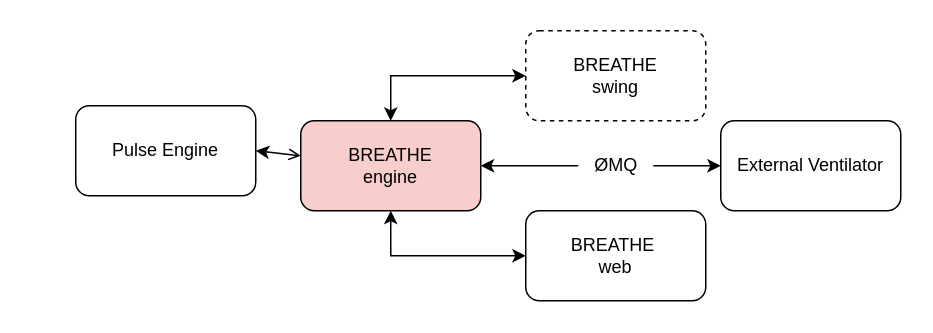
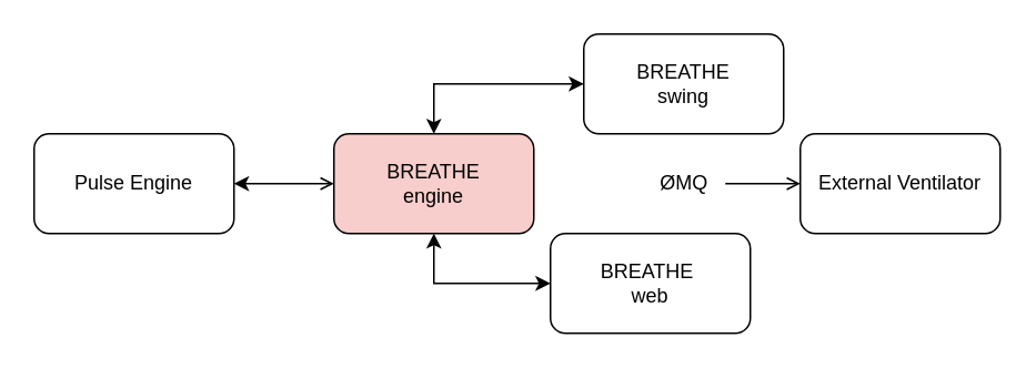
- <mxCell id="4" value="BREATHE&lt;br&gt;swing" style="rounded=1;whiteSpace=wrap;html=1;dashed=1;" vertex="1" parent="1"><mxGeometry x="350" y="20" width="120" height="60" as="geometry" /></mxCell>
+ <mxCell id="4" value="BREATHE&lt;br&gt;swing" style="rounded=1;whiteSpace=wrap;html=1;" vertex="1" parent="1"><mxGeometry x="350" y="20" width="120" height="60" as="geometry" /></mxCell>
- <mxCell id="2" value="Pulse Engine" style="rounded=1;whiteSpace=wrap;html=1;" vertex="1" parent="1"><mxGeometry x="50" y="70" width="120" height="60" as="geometry" /></mxCell>
+ <mxCell id="2" value="Pulse Engine" style="rounded=1;whiteSpace=wrap;html=1;" vertex="1" parent="1"><mxGeometry x="20" y="80" width="120" height="60" as="geometry" /></mxCell>
- <mxCell id="11" value="" style="endArrow=none;startArrow=classic;html=1;rounded=0;exitX=1;exitY=0.5;exitDx=0;exitDy=0;entryX=0;entryY=0.5;entryDx=0;entryDy=0;" edge="1" parent="1" source="3" target="12"><mxGeometry width="50" height="50" relative="1" as="geometry"><mxPoint x="320" y="110" as="sourcePoint" /><mxPoint x="480" y="110" as="targetPoint" /></mxGeometry></mxCell>
- <mxCell id="9" value="" style="endArrow=classic;startArrow=none;html=1;rounded=0;exitX=1;exitY=0.5;exitDx=0;exitDy=0;entryX=0;entryY=0.5;entryDx=0;entryDy=0;" edge="1" parent="1" source="12" target="6"><mxGeometry width="50" height="50" relative="1" as="geometry"><mxPoint x="220" y="130" as="sourcePoint" /><mxPoint x="270" y="80" as="targetPoint" /></mxGeometry></mxCell>
+ <mxCell id="9" value="" style="endArrow=open;startArrow=none;html=1;rounded=0;exitX=1;exitY=0.5;exitDx=0;exitDy=0;entryX=0;entryY=0.5;entryDx=0;entryDy=0;" edge="1" parent="1" source="12" target="6"><mxGeometry width="50" height="50" relative="1" as="geometry"><mxPoint x="220" y="130" as="sourcePoint" /><mxPoint x="270" y="80" as="targetPoint" /></mxGeometry></mxCell>
- <mxCell id="5" value="BREATHE&amp;nbsp;&lt;br&gt;web" style="rounded=1;whiteSpace=wrap;html=1;" vertex="1" parent="1"><mxGeometry x="350" y="140" width="120" height="60" as="geometry" /></mxCell>
+ <mxCell id="5" value="BREATHE&amp;nbsp;&lt;br&gt;web" style="rounded=1;whiteSpace=wrap;html=1;" vertex="1" parent="1"><mxGeometry x="330" y="140" width="120" height="60" as="geometry" /></mxCell>
